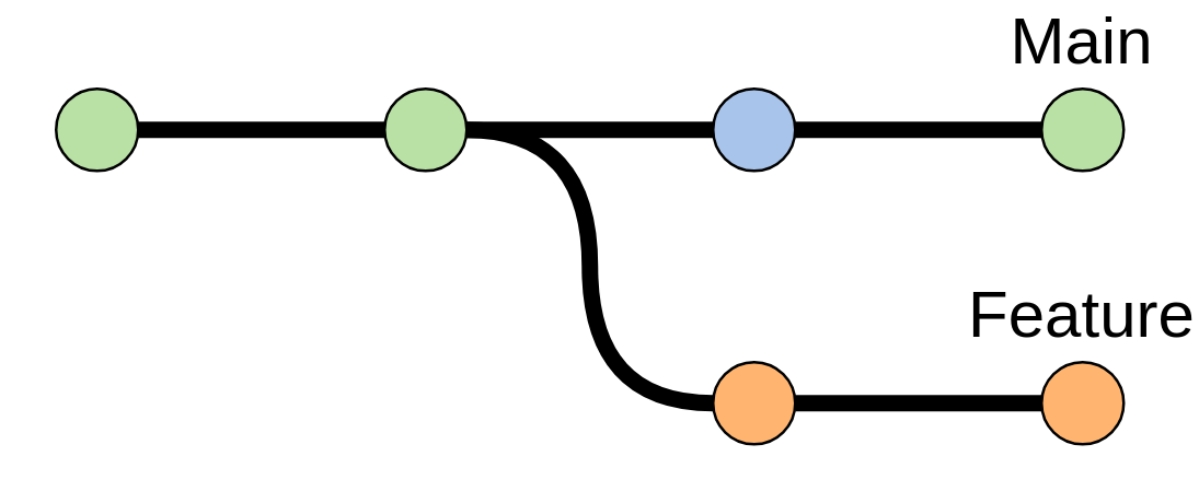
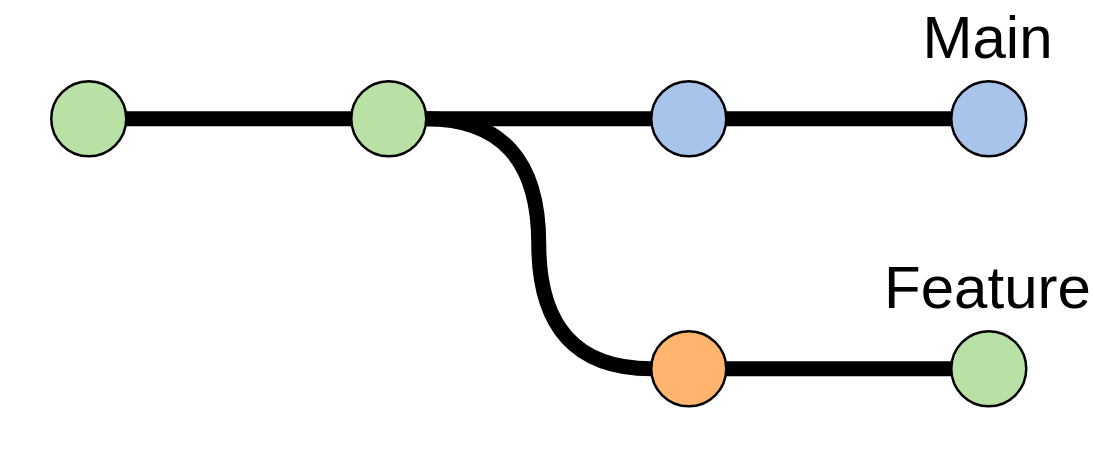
- <mxCell id="9" value="Main" style="ellipse;whiteSpace=wrap;html=1;aspect=fixed;fillColor=#b9e0a5;strokeColor=#000000;labelPosition=center;verticalLabelPosition=top;align=center;verticalAlign=bottom;fontSize=24;" vertex="1" parent="1"><mxGeometry x="380" y="20" width="30" height="30" as="geometry" /></mxCell>
+ <mxCell id="9" value="Main" style="ellipse;whiteSpace=wrap;html=1;aspect=fixed;fillColor=#A9C4EB;strokeColor=#000000;labelPosition=center;verticalLabelPosition=top;align=center;verticalAlign=bottom;fontSize=24;" vertex="1" parent="1"><mxGeometry x="380" y="20" width="30" height="30" as="geometry" /></mxCell>
- <mxCell id="12" value="&lt;div style=&quot;font-size: 24px;&quot;&gt;Feature&lt;/div&gt;" style="ellipse;whiteSpace=wrap;html=1;aspect=fixed;fillColor=#FFB570;strokeColor=#000000;labelPosition=center;verticalLabelPosition=top;align=center;verticalAlign=bottom;fontSize=24;horizontal=1;" vertex="1" parent="1"><mxGeometry x="380" y="120" width="30" height="30" as="geometry" /></mxCell>
+ <mxCell id="12" value="&lt;div style=&quot;font-size: 24px;&quot;&gt;Feature&lt;/div&gt;" style="ellipse;whiteSpace=wrap;html=1;aspect=fixed;fillColor=#b9e0a5;strokeColor=#000000;labelPosition=center;verticalLabelPosition=top;align=center;verticalAlign=bottom;fontSize=24;horizontal=1;" vertex="1" parent="1"><mxGeometry x="380" y="120" width="30" height="30" as="geometry" /></mxCell>
